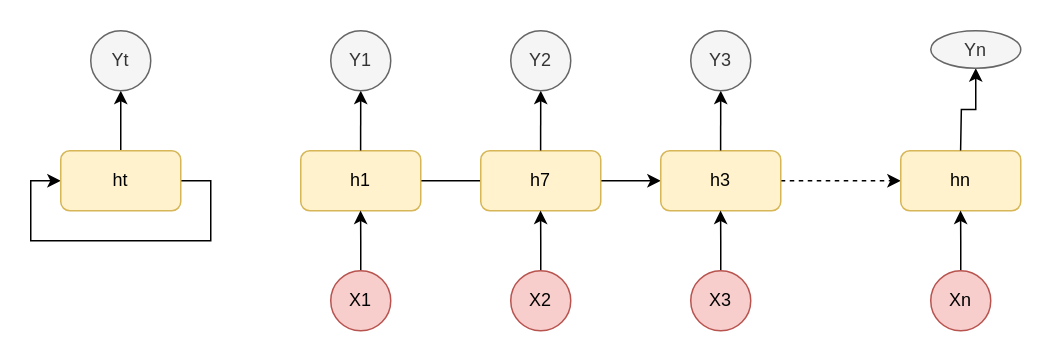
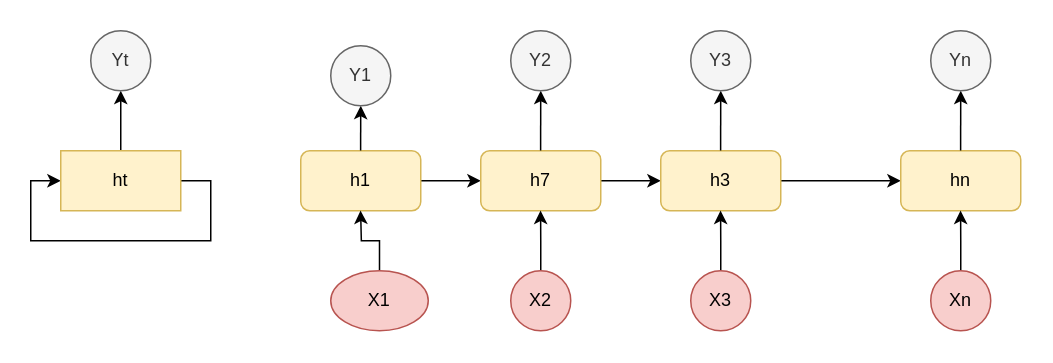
- <mxCell id="28" value="Yn" style="ellipse;whiteSpace=wrap;html=1;aspect=fixed;fillColor=#f5f5f5;strokeColor=#666666;fontColor=#333333;" vertex="1" parent="1"><mxGeometry x="620" y="20" width="60" height="25" as="geometry" /></mxCell>
+ <mxCell id="28" value="Yn" style="ellipse;whiteSpace=wrap;html=1;aspect=fixed;fillColor=#f5f5f5;strokeColor=#666666;fontColor=#333333;" vertex="1" parent="1"><mxGeometry x="620" y="20" width="40" height="40" as="geometry" /></mxCell>
- <mxCell id="22" value="Y1" style="ellipse;whiteSpace=wrap;html=1;aspect=fixed;fillColor=#f5f5f5;strokeColor=#666666;fontColor=#333333;" vertex="1" parent="1"><mxGeometry x="220" y="20" width="40" height="40" as="geometry" /></mxCell>
+ <mxCell id="22" value="Y1" style="ellipse;whiteSpace=wrap;html=1;aspect=fixed;fillColor=#f5f5f5;strokeColor=#666666;fontColor=#333333;" vertex="1" parent="1"><mxGeometry x="220" y="30" width="40" height="40" as="geometry" /></mxCell>
- <mxCell id="4" value="ht" style="rounded=1;whiteSpace=wrap;html=1;fillColor=#fff2cc;strokeColor=#d6b656;" vertex="1" parent="1"><mxGeometry x="40" y="100" width="80" height="40" as="geometry" /></mxCell>
+ <mxCell id="4" value="ht" style="whiteSpace=wrap;html=1;fillColor=#fff2cc;strokeColor=#d6b656;rounded=0;" vertex="1" parent="1"><mxGeometry x="40" y="100" width="80" height="40" as="geometry" /></mxCell>
- <mxCell id="6" value="" style="edgeStyle=orthogonalEdgeStyle;rounded=0;orthogonalLoop=1;jettySize=auto;html=1;endArrow=none;" edge="1" parent="1" source="7" target="9"><mxGeometry relative="1" as="geometry" /></mxCell>
+ <mxCell id="6" value="" style="edgeStyle=orthogonalEdgeStyle;rounded=0;orthogonalLoop=1;jettySize=auto;html=1;" edge="1" parent="1" source="7" target="9"><mxGeometry relative="1" as="geometry" /></mxCell>
- <mxCell id="10" value="" style="edgeStyle=orthogonalEdgeStyle;rounded=0;orthogonalLoop=1;jettySize=auto;html=1;dashed=1;" edge="1" parent="1" source="11" target="12"><mxGeometry relative="1" as="geometry" /></mxCell>
+ <mxCell id="10" value="" style="edgeStyle=orthogonalEdgeStyle;rounded=0;orthogonalLoop=1;jettySize=auto;html=1;dashed=0;" edge="1" parent="1" source="11" target="12"><mxGeometry relative="1" as="geometry" /></mxCell>
- <mxCell id="14" value="X1" style="ellipse;whiteSpace=wrap;html=1;aspect=fixed;fillColor=#f8cecc;strokeColor=#b85450;" vertex="1" parent="1"><mxGeometry x="220" y="180" width="40" height="40" as="geometry" /></mxCell>
+ <mxCell id="14" value="X1" style="ellipse;whiteSpace=wrap;html=1;aspect=fixed;fillColor=#f8cecc;strokeColor=#b85450;" vertex="1" parent="1"><mxGeometry x="220" y="180" width="65" height="40" as="geometry" /></mxCell>
